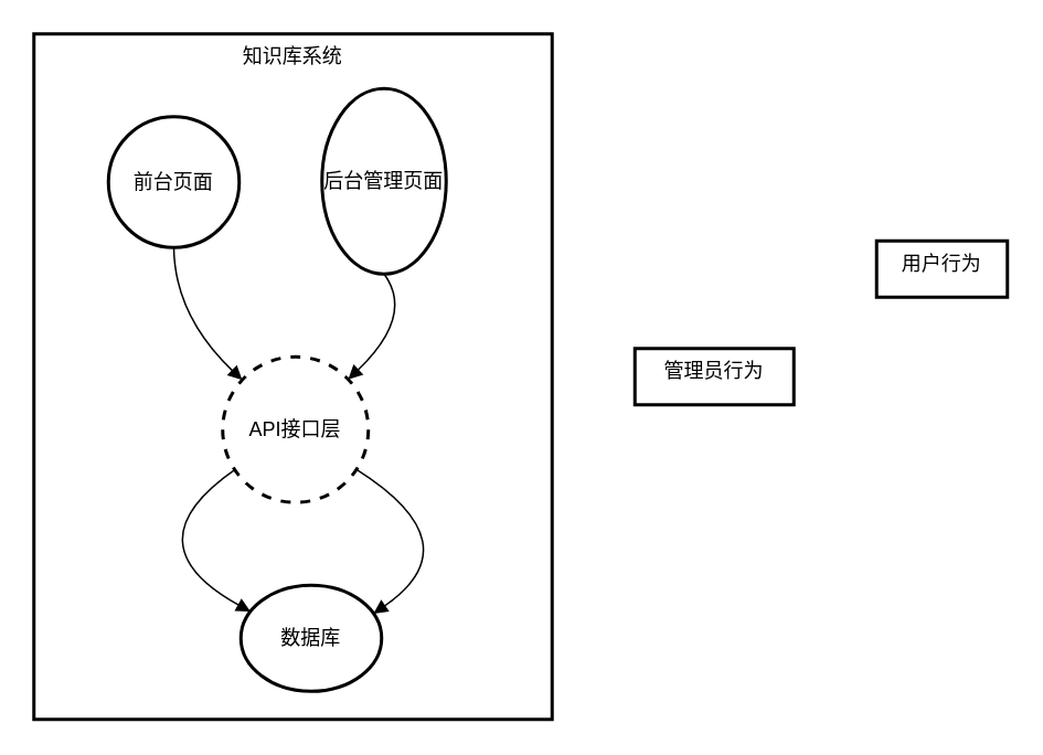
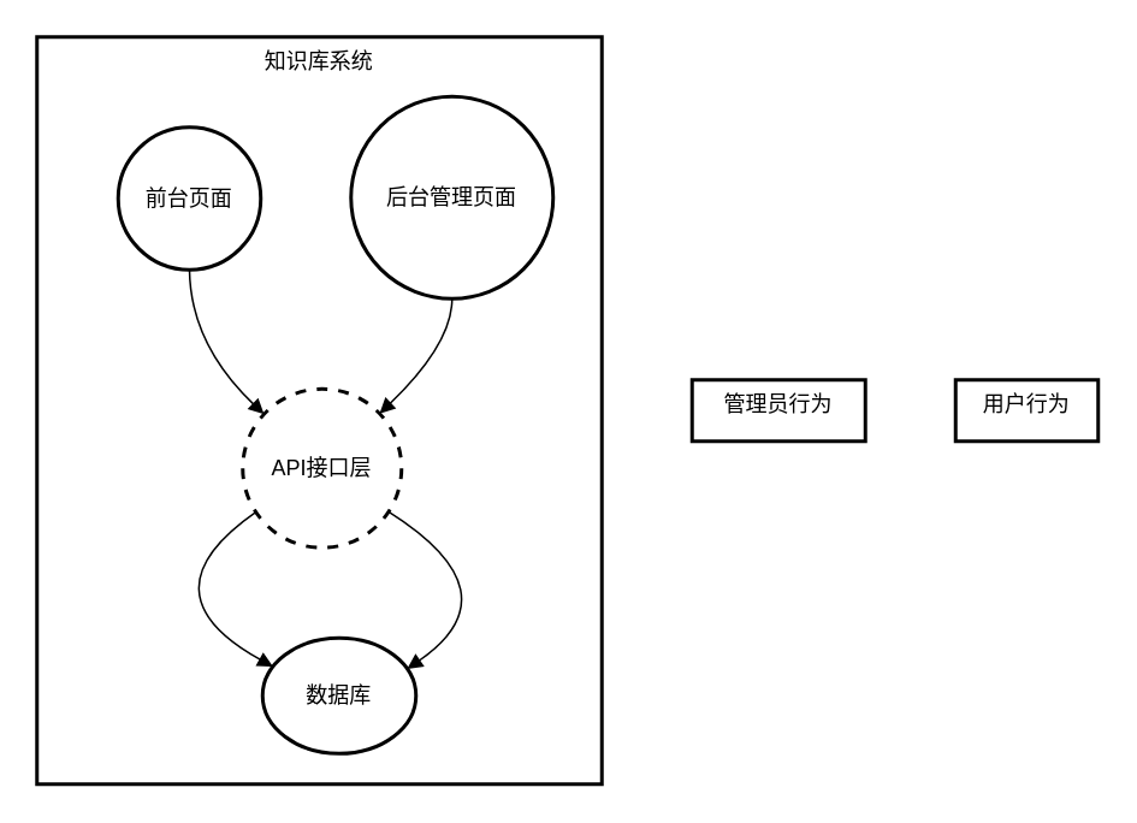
- <mxCell id="6" value="后台管理页面" style="ellipse;aspect=fixed;strokeWidth=2;whiteSpace=wrap;" vertex="1" parent="2"><mxGeometry x="174" y="33" width="75" height="112" as="geometry" /></mxCell>
+ <mxCell id="6" value="后台管理页面" style="ellipse;aspect=fixed;strokeWidth=2;whiteSpace=wrap;" vertex="1" parent="2"><mxGeometry x="174" y="33" width="112" height="112" as="geometry" /></mxCell>
- <mxCell id="12" value="用户行为" style="whiteSpace=wrap;strokeWidth=2;verticalAlign=top;" vertex="1" parent="1"><mxGeometry x="529" y="145" width="79" height="34" as="geometry" /></mxCell>
+ <mxCell id="12" value="用户行为" style="whiteSpace=wrap;strokeWidth=2;verticalAlign=top;" vertex="1" parent="1"><mxGeometry x="529" y="210" width="79" height="34" as="geometry" /></mxCell>
